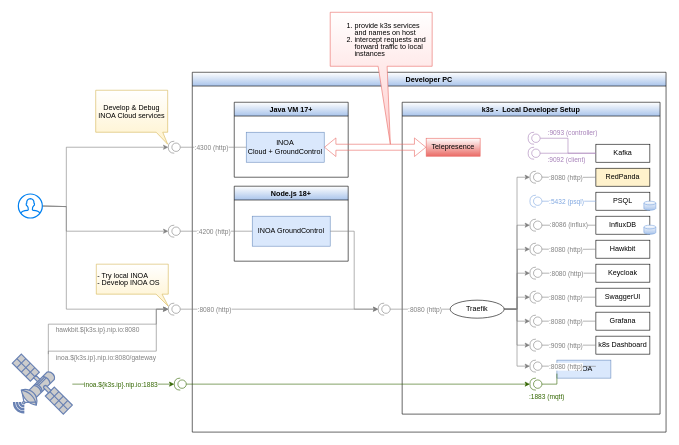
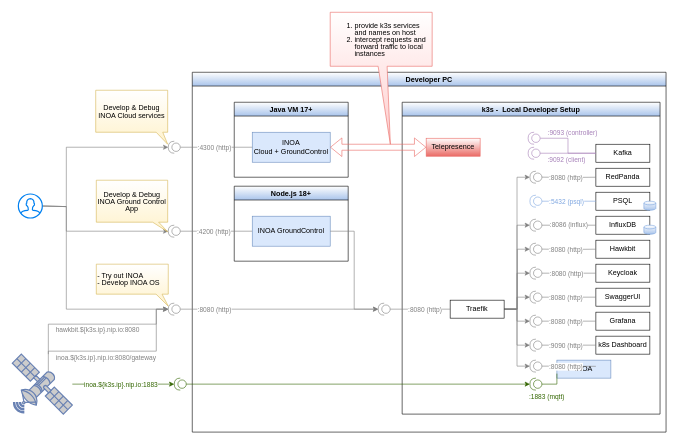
- <mxCell id="70" value="INOA &lt;br&gt;Cloud + GroundControl" style="rounded=0;whiteSpace=wrap;html=1;fillColor=#dae8fc;strokeColor=#6c8ebf;" parent="69" vertex="1"><mxGeometry x="20" y="50" width="130" height="50" as="geometry" /></mxCell>
+ <mxCell id="70" value="INOA &lt;br&gt;Cloud + GroundControl" style="rounded=0;whiteSpace=wrap;html=1;fillColor=#dae8fc;strokeColor=#6c8ebf;" parent="69" vertex="1"><mxGeometry x="30" y="50" width="130" height="50" as="geometry" /></mxCell>
- <mxCell id="25" value="RedPanda" style="rounded=0;whiteSpace=wrap;html=1;fillColor=#fff2cc;" parent="10" vertex="1"><mxGeometry x="323" y="110" width="90" height="30" as="geometry" /></mxCell>
+ <mxCell id="25" value="RedPanda" style="rounded=0;whiteSpace=wrap;html=1;" parent="10" vertex="1"><mxGeometry x="323" y="110" width="90" height="30" as="geometry" /></mxCell>
+ <mxCell id="94" value="&lt;div style=&quot;line-height: 100%;&quot;&gt;&lt;span style=&quot;background-color: initial;&quot;&gt;Develop &amp;amp; Debug INOA Ground Control App&lt;/span&gt;&lt;br&gt;&lt;/div&gt;" style="shape=callout;whiteSpace=wrap;html=1;perimeter=calloutPerimeter;size=16;position=0.79;fillColor=#FFFFFF;strokeColor=#d6b656;base=10;position2=1;gradientColor=#FFF2CC;" vertex="1" parent="1"><mxGeometry x="160" y="300" width="119" height="86" as="geometry" /></mxCell>
- <mxCell id="95" value="&lt;div style=&quot;line-height: 100%;&quot;&gt;&lt;span style=&quot;background-color: initial;&quot;&gt;- Try local INOA&lt;br&gt;&lt;div style=&quot;&quot;&gt;&lt;span style=&quot;background-color: initial;&quot;&gt;- Develop INOA OS&lt;/span&gt;&lt;/div&gt;&lt;/span&gt;&lt;/div&gt;" style="shape=callout;whiteSpace=wrap;html=1;perimeter=calloutPerimeter;size=20;position=0.83;fillColor=#FFFFFF;strokeColor=#d6b656;base=10;position2=1;gradientColor=#FFF2CC;align=left;" vertex="1" parent="1"><mxGeometry x="160" y="440" width="120" height="70" as="geometry" /></mxCell>
+ <mxCell id="95" value="&lt;div style=&quot;line-height: 100%;&quot;&gt;&lt;span style=&quot;background-color: initial;&quot;&gt;- Try out INOA&lt;br&gt;&lt;div style=&quot;&quot;&gt;&lt;span style=&quot;background-color: initial;&quot;&gt;- Develop INOA OS&lt;/span&gt;&lt;/div&gt;&lt;/span&gt;&lt;/div&gt;" style="shape=callout;whiteSpace=wrap;html=1;perimeter=calloutPerimeter;size=20;position=0.83;fillColor=#FFFFFF;strokeColor=#d6b656;base=10;position2=1;gradientColor=#FFF2CC;align=left;" vertex="1" parent="1"><mxGeometry x="160" y="440" width="120" height="70" as="geometry" /></mxCell>
- <mxCell id="24" value="Traefik" style="ellipse;whiteSpace=wrap;html=1;" parent="10" vertex="1"><mxGeometry x="80" y="330" width="90" height="30" as="geometry" /></mxCell>
+ <mxCell id="24" value="Traefik" style="rounded=0;whiteSpace=wrap;html=1;" parent="10" vertex="1"><mxGeometry x="80" y="330" width="90" height="30" as="geometry" /></mxCell>
